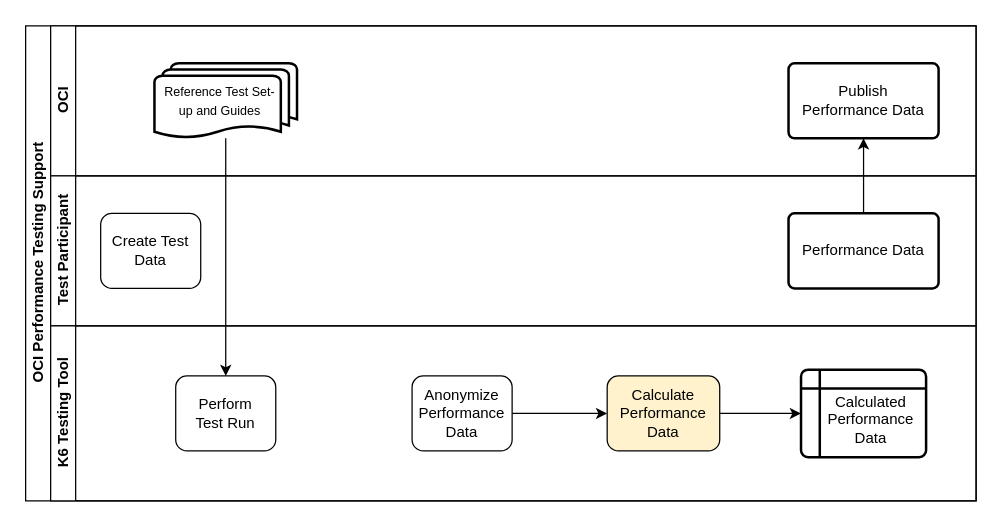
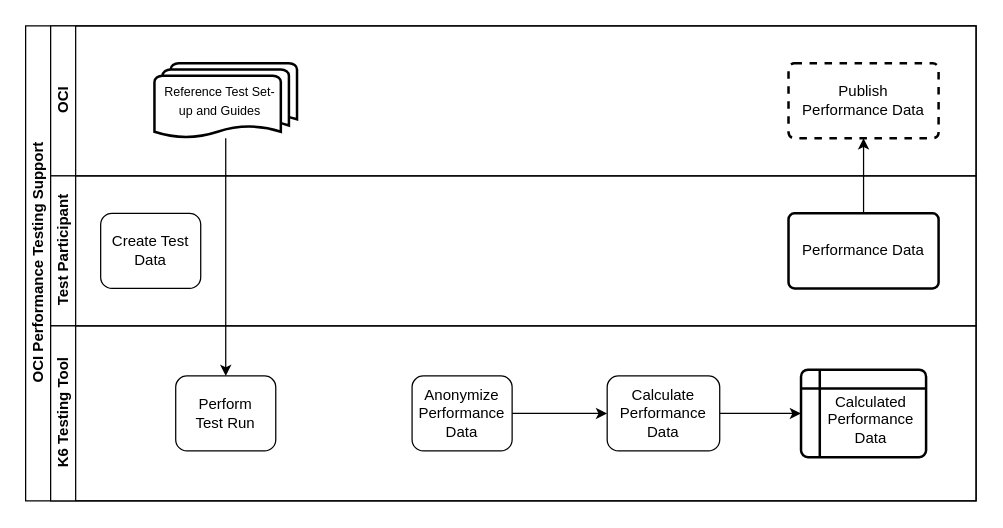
- <mxCell id="5" value="Publish&lt;div&gt;Performance Data&lt;/div&gt;" style="whiteSpace=wrap;html=1;rounded=1;arcSize=8;strokeWidth=2;spacingLeft=0;spacingTop=0;" vertex="1" parent="3"><mxGeometry x="590" y="30" width="120" height="60" as="geometry" /></mxCell>
+ <mxCell id="5" value="Publish&lt;div&gt;Performance Data&lt;/div&gt;" style="whiteSpace=wrap;html=1;rounded=1;arcSize=8;strokeWidth=2;spacingLeft=0;spacingTop=0;dashed=1;" vertex="1" parent="3"><mxGeometry x="590" y="30" width="120" height="60" as="geometry" /></mxCell>
- <mxCell id="14" value="Calculate Performance Data" style="whiteSpace=wrap;html=1;fontColor=#000000;rounded=1;fillColor=#fff2cc;" vertex="1" parent="9"><mxGeometry x="445" y="40" width="90" height="60" as="geometry" /></mxCell>
+ <mxCell id="14" value="Calculate Performance Data" style="whiteSpace=wrap;html=1;fontColor=#000000;rounded=1;" vertex="1" parent="9"><mxGeometry x="445" y="40" width="90" height="60" as="geometry" /></mxCell>
